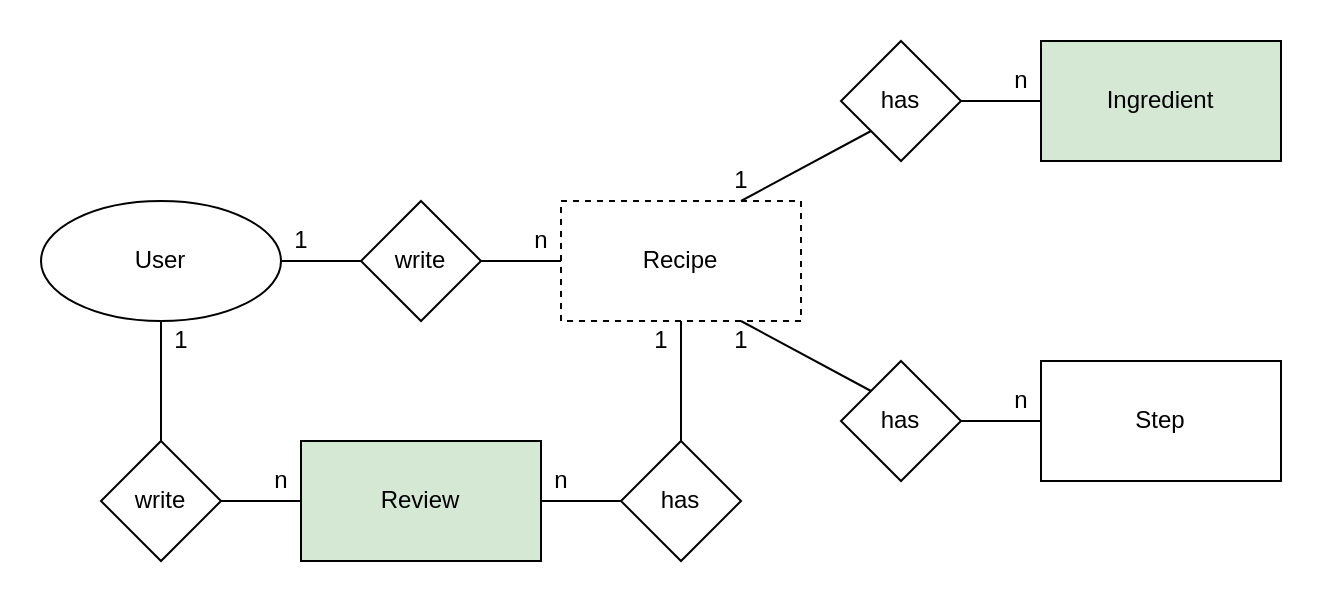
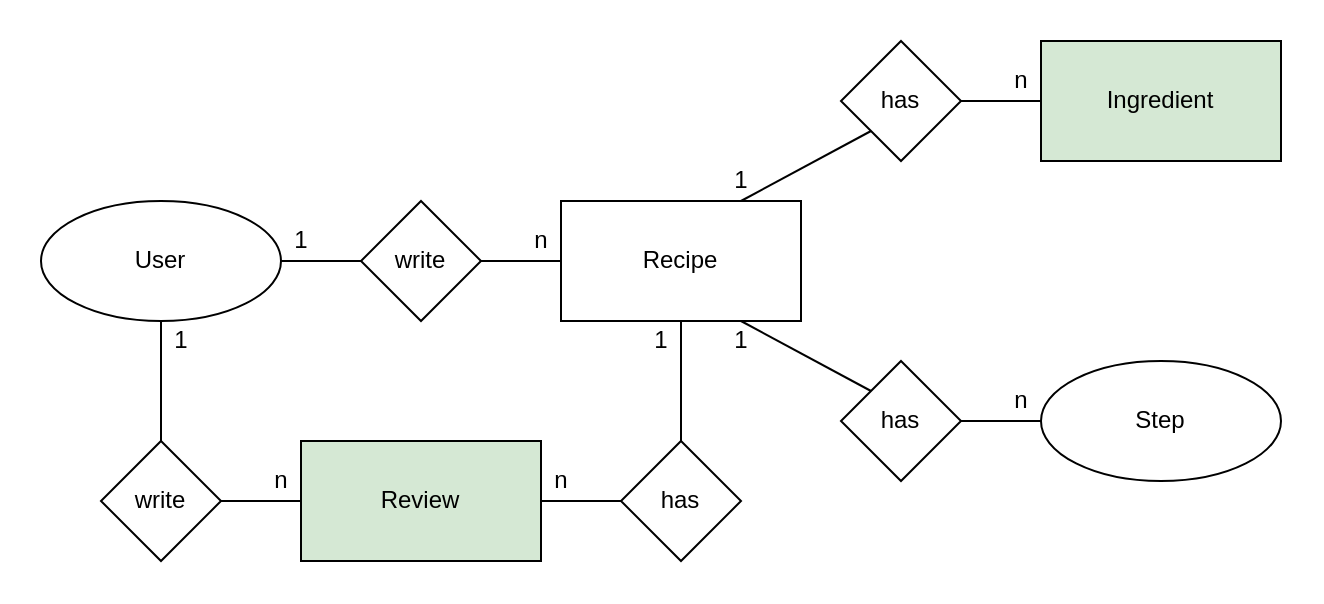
- <mxCell id="4" value="Recipe" style="rounded=0;whiteSpace=wrap;html=1;dashed=1;" parent="1" vertex="1"><mxGeometry x="280" y="100" width="120" height="60" as="geometry" /></mxCell>
+ <mxCell id="4" value="Recipe" style="rounded=0;whiteSpace=wrap;html=1;" parent="1" vertex="1"><mxGeometry x="280" y="100" width="120" height="60" as="geometry" /></mxCell>
- <mxCell id="6" value="&lt;div&gt;Step&lt;/div&gt;" style="rounded=0;whiteSpace=wrap;html=1;" parent="1" vertex="1"><mxGeometry x="520" y="180" width="120" height="60" as="geometry" /></mxCell>
+ <mxCell id="6" value="&lt;div&gt;Step&lt;/div&gt;" style="ellipse;whiteSpace=wrap;html=1;" parent="1" vertex="1"><mxGeometry x="520" y="180" width="120" height="60" as="geometry" /></mxCell>
